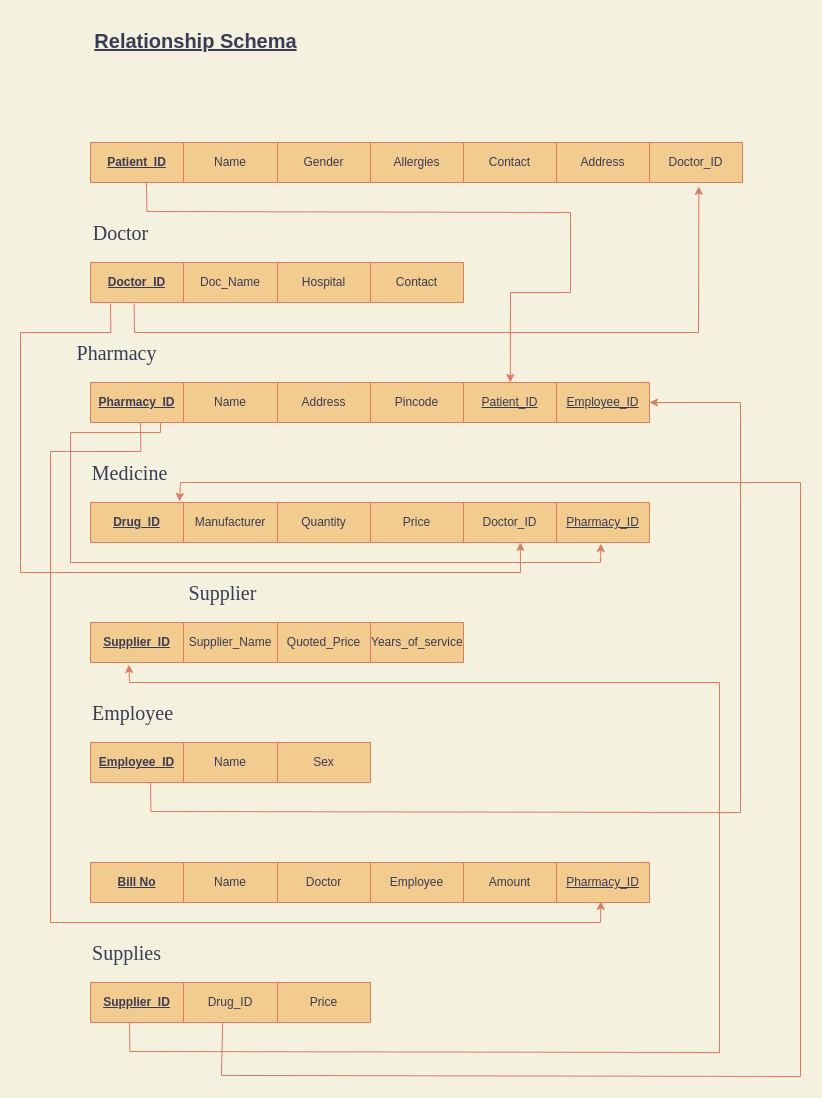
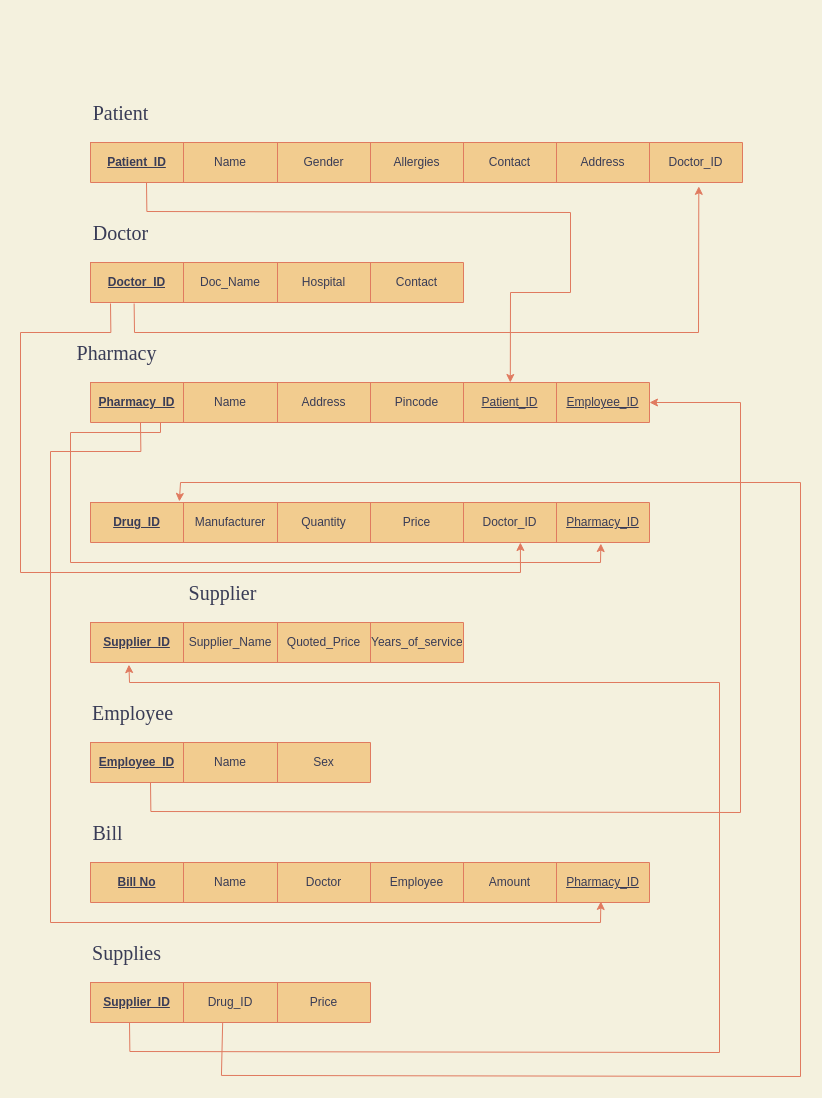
- <mxCell id="52" value="&lt;font style=&quot;font-size: 20px;&quot;&gt;&lt;b&gt;&lt;u&gt;Relationship Schema&lt;/u&gt;&lt;/b&gt;&lt;/font&gt;" style="text;html=1;align=center;verticalAlign=middle;resizable=0;points=[];autosize=1;strokeColor=none;fillColor=none;fontColor=#393C56;" vertex="1" parent="1"><mxGeometry x="80" y="20" width="230" height="40" as="geometry" /></mxCell>
+ <mxCell id="53" value="Patient" style="text;html=1;align=center;verticalAlign=middle;resizable=0;points=[];autosize=1;strokeColor=none;fillColor=none;fontSize=20;fontStyle=0;fontFamily=Times New Roman;fontColor=#393C56;" vertex="1" parent="1"><mxGeometry x="80" y="92" width="80" height="40" as="geometry" /></mxCell>
- <mxCell id="56" value="Medicine" style="text;html=1;align=center;verticalAlign=middle;resizable=0;points=[];autosize=1;strokeColor=none;fillColor=none;fontSize=20;fontStyle=0;fontFamily=Times New Roman;fontColor=#393C56;" vertex="1" parent="1"><mxGeometry x="79" y="452" width="100" height="40" as="geometry" /></mxCell>
+ <mxCell id="59" value="Bill" style="text;html=1;align=center;verticalAlign=middle;resizable=0;points=[];autosize=1;strokeColor=none;fillColor=none;fontSize=20;fontStyle=0;fontFamily=Times New Roman;fontColor=#393C56;" vertex="1" parent="1"><mxGeometry x="82" y="812" width="50" height="40" as="geometry" /></mxCell>
